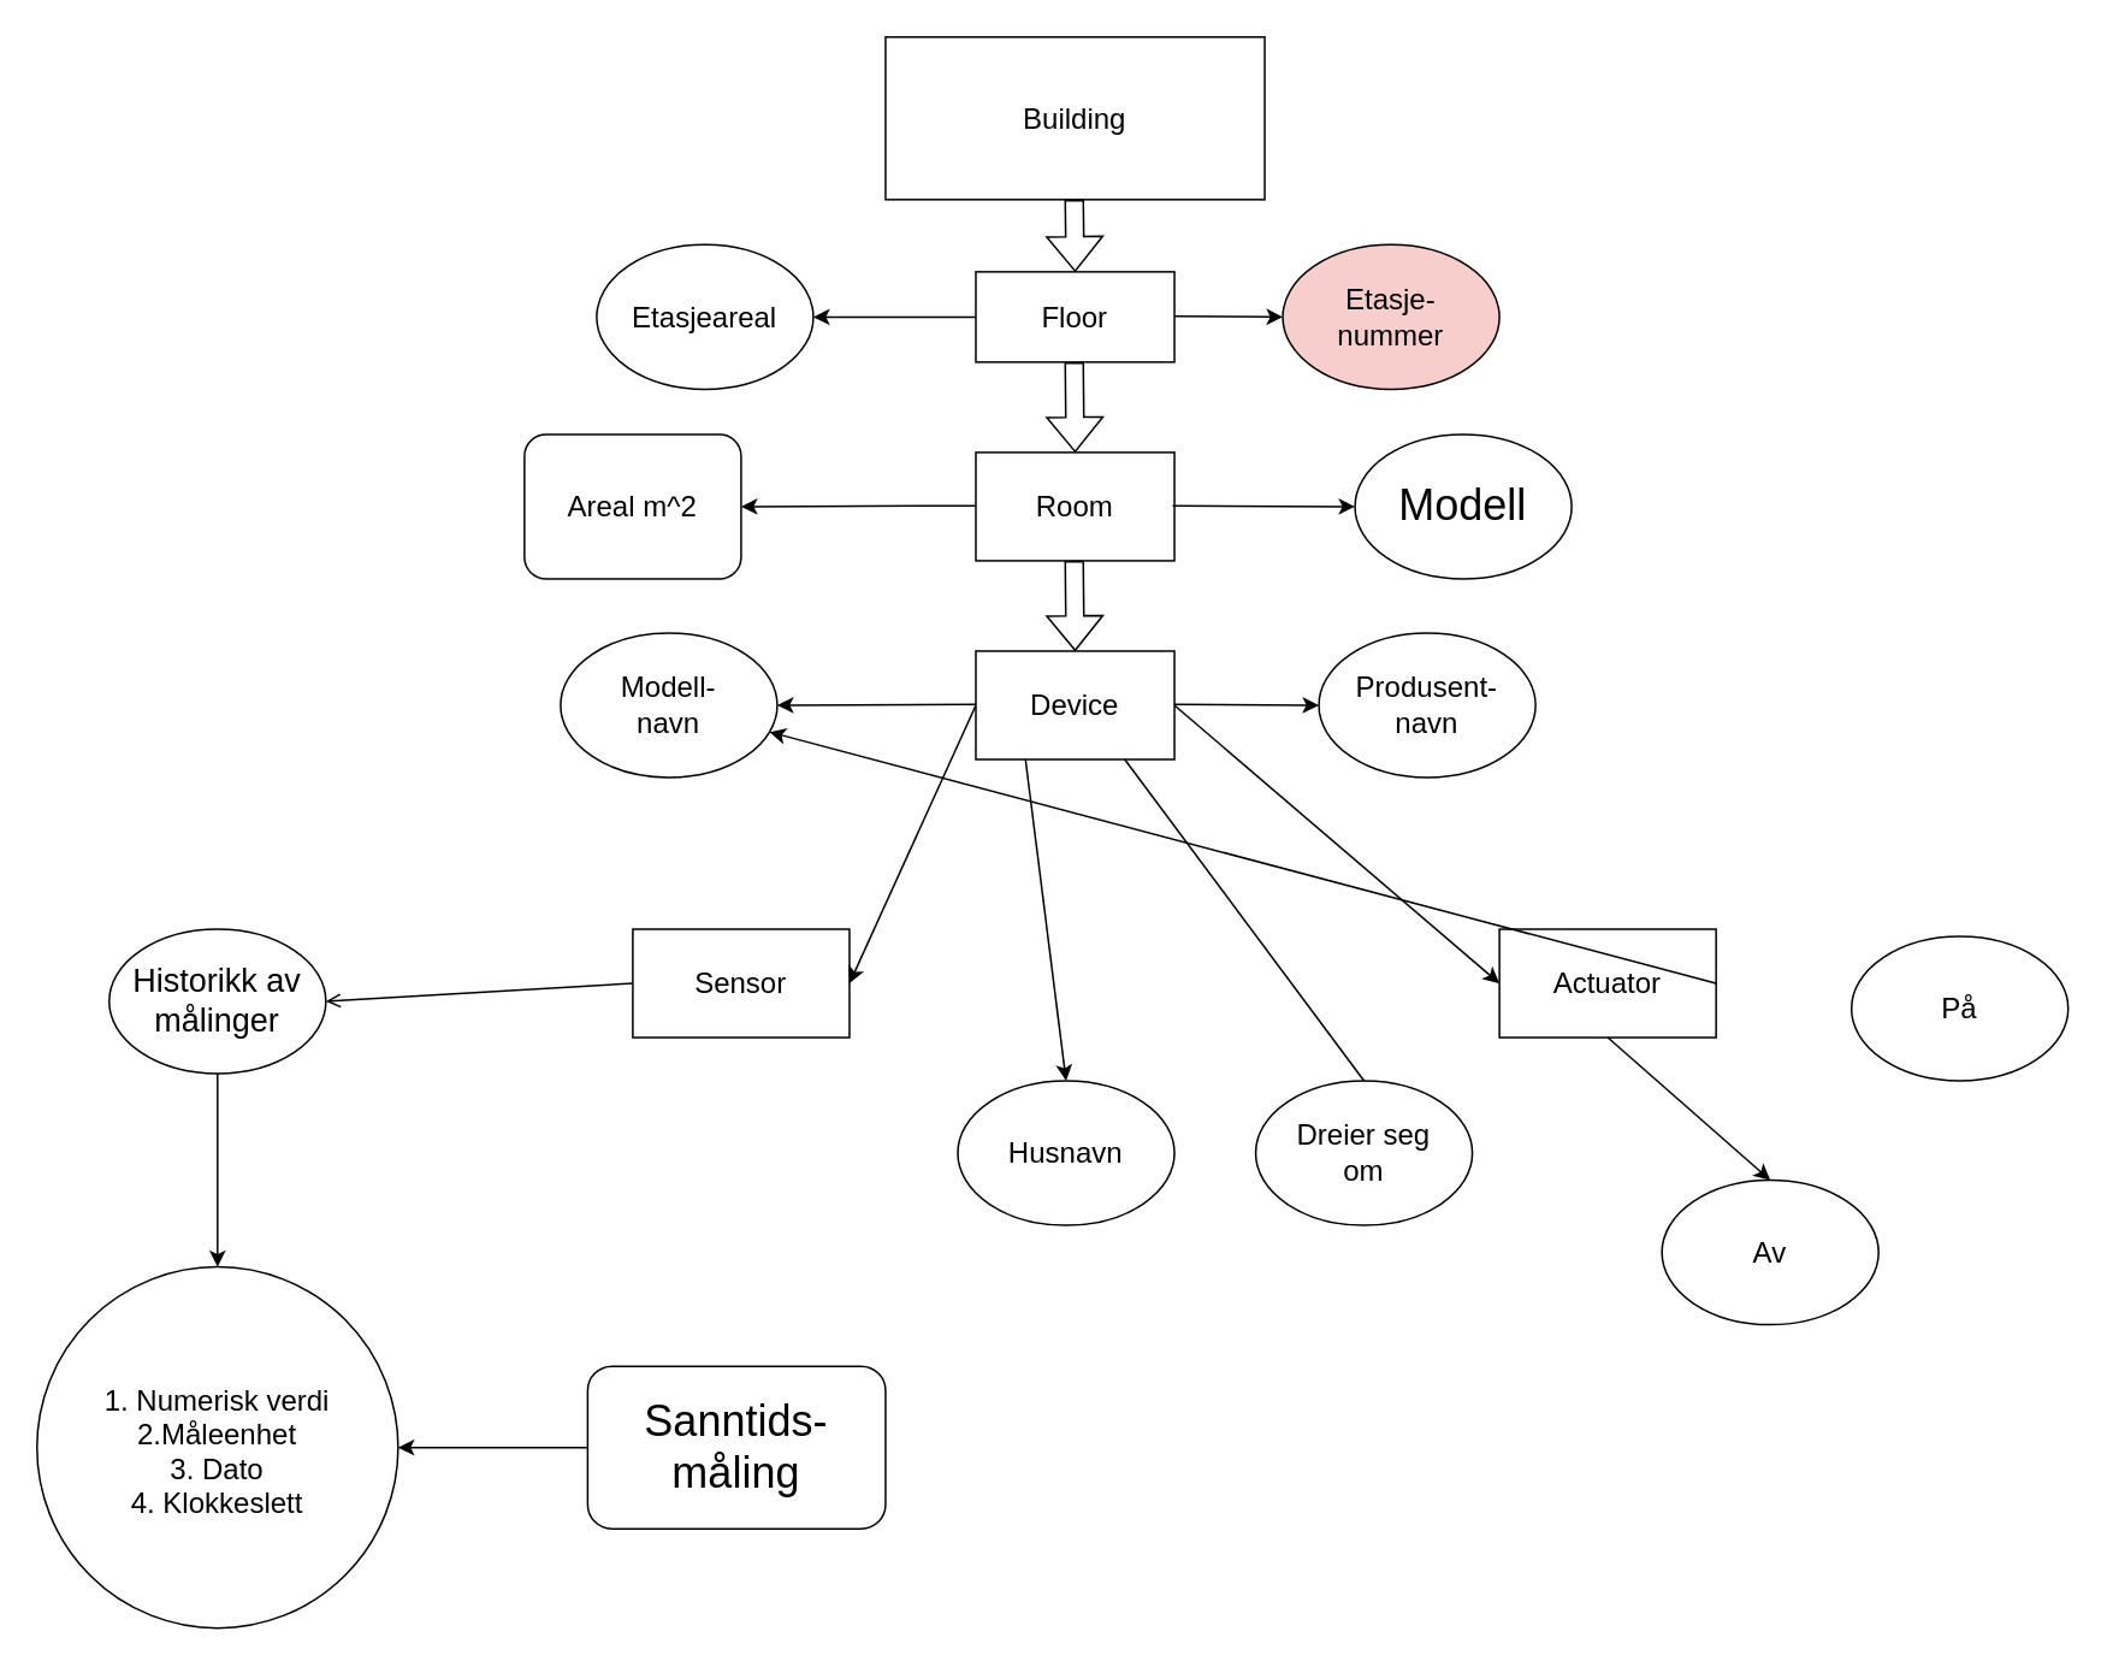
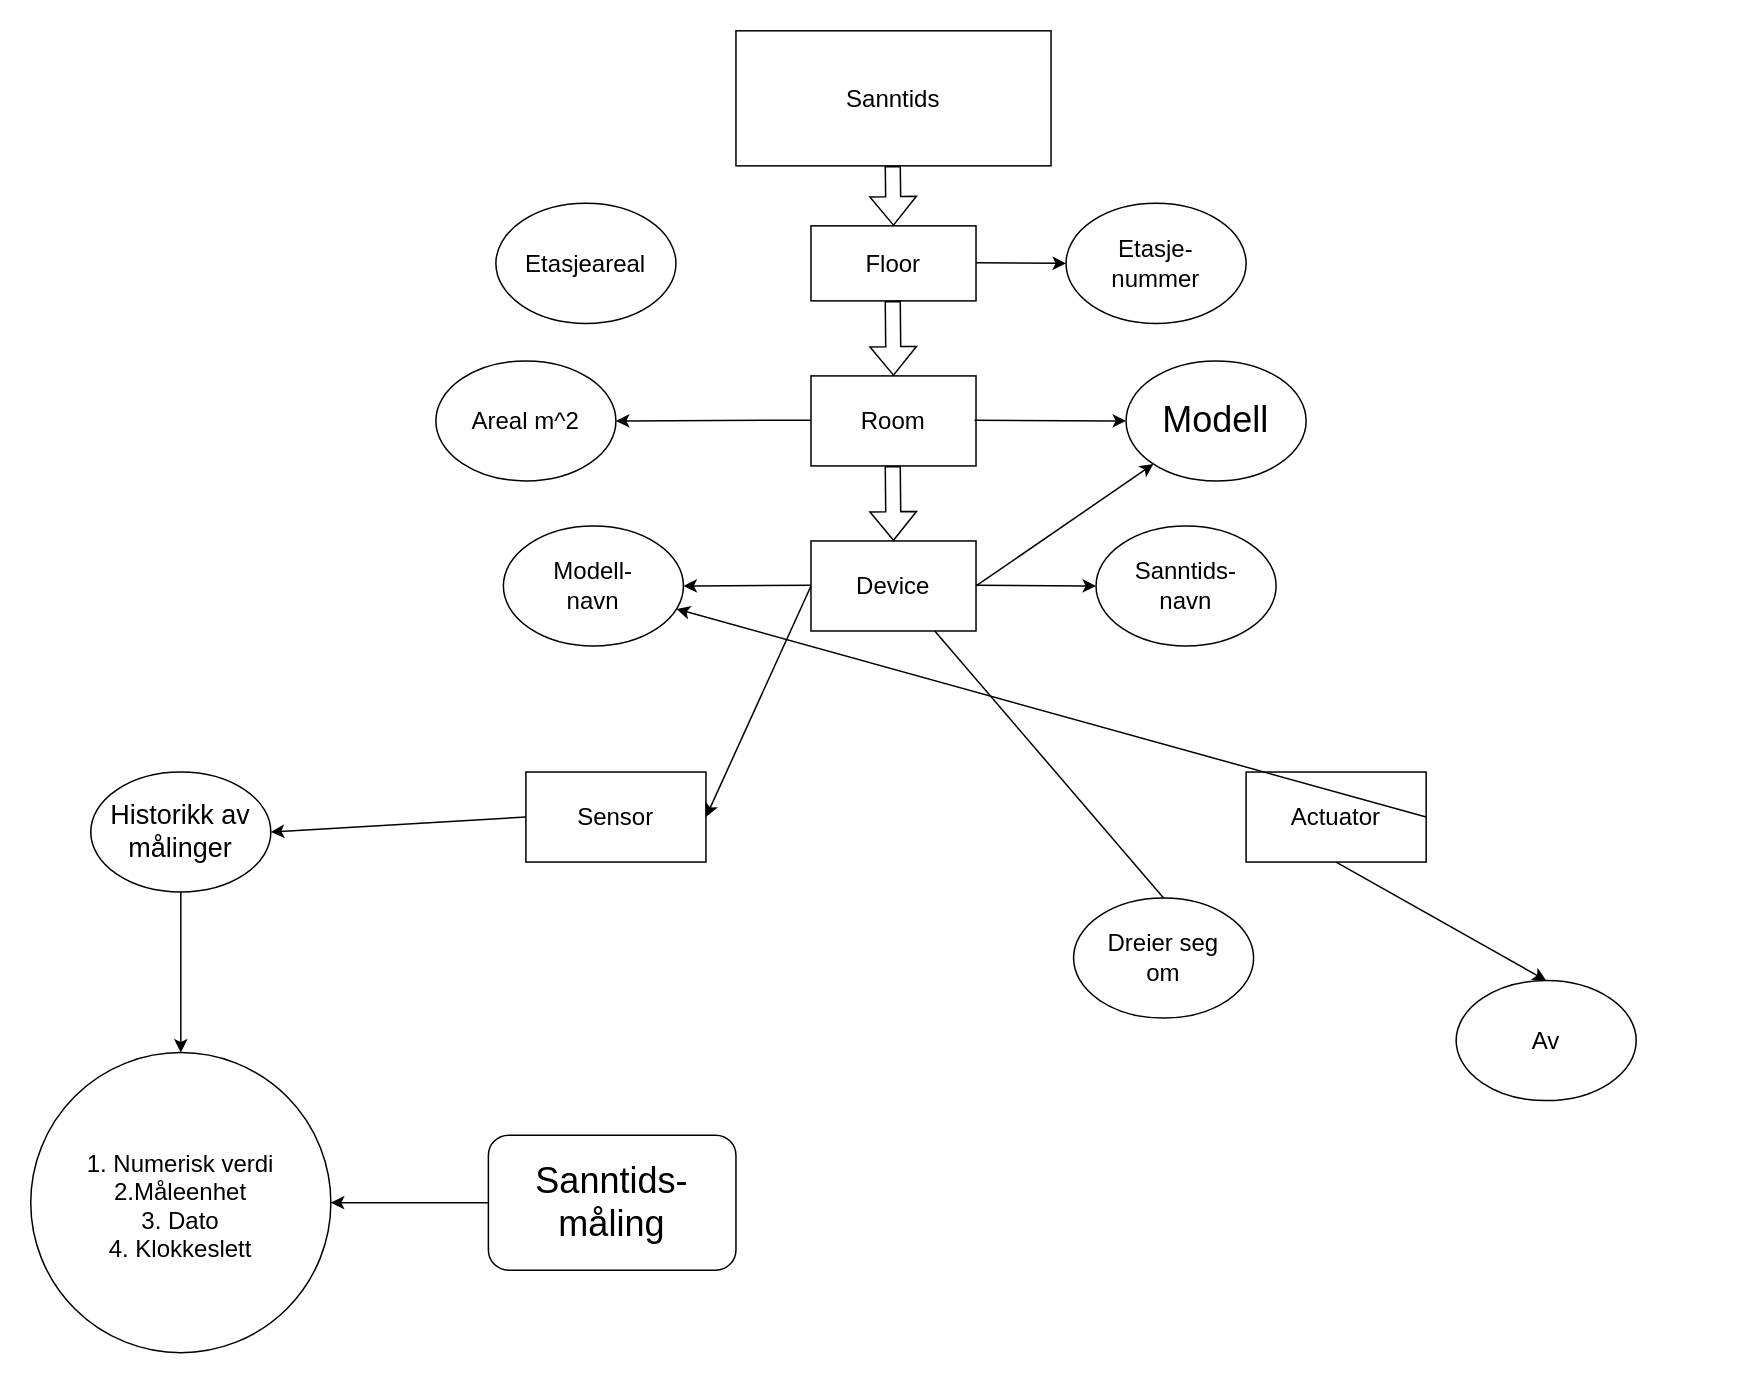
- <mxCell id="2" value="&lt;font size=&quot;3&quot;&gt;Building&lt;/font&gt;" style="rounded=0;whiteSpace=wrap;html=1;" vertex="1" parent="1"><mxGeometry x="490" y="20" width="210" height="90" as="geometry" /></mxCell>
+ <mxCell id="2" value="&lt;font size=&quot;3&quot;&gt;Sanntids&lt;/font&gt;" style="rounded=0;whiteSpace=wrap;html=1;" vertex="1" parent="1"><mxGeometry x="490" y="20" width="210" height="90" as="geometry" /></mxCell>
- <mxCell id="11" value="" style="endArrow=classic;html=1;rounded=0;entryX=1;entryY=0.5;entryDx=0;entryDy=0;exitX=0;exitY=0.5;exitDx=0;exitDy=0;" edge="1" parent="1" source="4" target="7"><mxGeometry width="50" height="50" relative="1" as="geometry"><mxPoint x="540" y="170" as="sourcePoint" /><mxPoint x="420" y="150" as="targetPoint" /></mxGeometry></mxCell>
- <mxCell id="9" value="&lt;font size=&quot;3&quot;&gt;Etasje-&lt;/font&gt;&lt;div&gt;&lt;font size=&quot;3&quot;&gt;nummer&lt;/font&gt;&lt;/div&gt;" style="ellipse;whiteSpace=wrap;html=1;fillColor=#f8cecc;" vertex="1" parent="1"><mxGeometry x="710" y="135" width="120" height="80" as="geometry" /></mxCell>
+ <mxCell id="9" value="&lt;font size=&quot;3&quot;&gt;Etasje-&lt;/font&gt;&lt;div&gt;&lt;font size=&quot;3&quot;&gt;nummer&lt;/font&gt;&lt;/div&gt;" style="ellipse;whiteSpace=wrap;html=1;" vertex="1" parent="1"><mxGeometry x="710" y="135" width="120" height="80" as="geometry" /></mxCell>
- <mxCell id="8" value="&lt;font size=&quot;3&quot;&gt;Areal m^2&lt;/font&gt;" style="whiteSpace=wrap;html=1;rounded=1;" vertex="1" parent="1"><mxGeometry x="290" y="240" width="120" height="80" as="geometry" /></mxCell>
+ <mxCell id="8" value="&lt;font size=&quot;3&quot;&gt;Areal m^2&lt;/font&gt;" style="ellipse;whiteSpace=wrap;html=1;" vertex="1" parent="1"><mxGeometry x="290" y="240" width="120" height="80" as="geometry" /></mxCell>
- <mxCell id="18" value="&lt;font size=&quot;3&quot;&gt;Modell-&lt;/font&gt;&lt;div&gt;&lt;font size=&quot;3&quot;&gt;navn&lt;/font&gt;&lt;/div&gt;" style="ellipse;whiteSpace=wrap;html=1;" vertex="1" parent="1"><mxGeometry x="310" y="350" width="120" height="80" as="geometry" /></mxCell>
+ <mxCell id="18" value="&lt;font size=&quot;3&quot;&gt;Modell-&lt;/font&gt;&lt;div&gt;&lt;font size=&quot;3&quot;&gt;navn&lt;/font&gt;&lt;/div&gt;" style="ellipse;whiteSpace=wrap;html=1;" vertex="1" parent="1"><mxGeometry x="335" y="350" width="120" height="80" as="geometry" /></mxCell>
- <mxCell id="19" value="&lt;font size=&quot;3&quot;&gt;Produsent-&lt;/font&gt;&lt;div&gt;&lt;font size=&quot;3&quot;&gt;navn&lt;/font&gt;&lt;/div&gt;" style="ellipse;whiteSpace=wrap;html=1;" vertex="1" parent="1"><mxGeometry x="730" y="350" width="120" height="80" as="geometry" /></mxCell>
+ <mxCell id="19" value="&lt;font size=&quot;3&quot;&gt;Sanntids-&lt;/font&gt;&lt;div&gt;&lt;font size=&quot;3&quot;&gt;navn&lt;/font&gt;&lt;/div&gt;" style="ellipse;whiteSpace=wrap;html=1;" vertex="1" parent="1"><mxGeometry x="730" y="350" width="120" height="80" as="geometry" /></mxCell>
- <mxCell id="13" value="" style="endArrow=classic;html=1;rounded=0;exitX=1;exitY=0.5;exitDx=0;exitDy=0;entryX=0;entryY=0.5;entryDx=0;entryDy=0;" edge="1" parent="1" source="15" target="6"><mxGeometry width="50" height="50" relative="1" as="geometry"><mxPoint x="629.999" y="389.5" as="sourcePoint" /><mxPoint x="720" y="390" as="targetPoint" /></mxGeometry></mxCell>
+ <mxCell id="13" value="" style="endArrow=classic;html=1;rounded=0;exitX=1;exitY=0.5;exitDx=0;exitDy=0;" edge="1" parent="1" source="15" target="10"><mxGeometry width="50" height="50" relative="1" as="geometry"><mxPoint x="629.999" y="389.5" as="sourcePoint" /><mxPoint x="720" y="390" as="targetPoint" /></mxGeometry></mxCell>
- <mxCell id="29" value="" style="endArrow=classic;html=1;rounded=0;exitX=0.25;exitY=1;exitDx=0;exitDy=0;entryX=0.5;entryY=0;entryDx=0;entryDy=0;" edge="1" parent="1" source="15" target="27"><mxGeometry width="50" height="50" relative="1" as="geometry"><mxPoint x="440" y="673" as="sourcePoint" /><mxPoint x="440" y="758" as="targetPoint" /></mxGeometry></mxCell>
- <mxCell id="35" value="" style="endArrow=open;html=1;rounded=0;entryX=1;entryY=0.5;entryDx=0;entryDy=0;exitX=0;exitY=0.5;exitDx=0;exitDy=0;" edge="1" parent="1" source="5" target="31"><mxGeometry width="50" height="50" relative="1" as="geometry"><mxPoint x="455" y="583" as="sourcePoint" /><mxPoint x="505" y="533" as="targetPoint" /></mxGeometry></mxCell>
+ <mxCell id="35" value="" style="endArrow=classic;html=1;rounded=0;entryX=1;entryY=0.5;entryDx=0;entryDy=0;exitX=0;exitY=0.5;exitDx=0;exitDy=0;" edge="1" parent="1" source="5" target="31"><mxGeometry width="50" height="50" relative="1" as="geometry"><mxPoint x="455" y="583" as="sourcePoint" /><mxPoint x="505" y="533" as="targetPoint" /></mxGeometry></mxCell>
- <mxCell id="32" value="&lt;font size=&quot;3&quot;&gt;På&lt;/font&gt;" style="ellipse;whiteSpace=wrap;html=1;" vertex="1" parent="1"><mxGeometry x="1025" y="518" width="120" height="80" as="geometry" /></mxCell>
- <mxCell id="27" value="&lt;font size=&quot;3&quot;&gt;Husnavn&lt;/font&gt;" style="ellipse;whiteSpace=wrap;html=1;" vertex="1" parent="1"><mxGeometry x="530" y="598" width="120" height="80" as="geometry" /></mxCell>
- <mxCell id="28" value="&lt;font size=&quot;3&quot;&gt;Dreier seg&lt;/font&gt;&lt;div&gt;&lt;font size=&quot;3&quot;&gt;om&lt;/font&gt;&lt;/div&gt;" style="ellipse;whiteSpace=wrap;html=1;" vertex="1" parent="1"><mxGeometry x="695" y="598" width="120" height="80" as="geometry" /></mxCell>
+ <mxCell id="28" value="&lt;font size=&quot;3&quot;&gt;Dreier seg&lt;/font&gt;&lt;div&gt;&lt;font size=&quot;3&quot;&gt;om&lt;/font&gt;&lt;/div&gt;" style="ellipse;whiteSpace=wrap;html=1;" vertex="1" parent="1"><mxGeometry x="715" y="598" width="120" height="80" as="geometry" /></mxCell>
- <mxCell id="26" value="&lt;font size=&quot;3&quot;&gt;Av&lt;/font&gt;" style="ellipse;whiteSpace=wrap;html=1;" vertex="1" parent="1"><mxGeometry x="920" y="653" width="120" height="80" as="geometry" /></mxCell>
+ <mxCell id="26" value="&lt;font size=&quot;3&quot;&gt;Av&lt;/font&gt;" style="ellipse;whiteSpace=wrap;html=1;" vertex="1" parent="1"><mxGeometry x="970" y="653" width="120" height="80" as="geometry" /></mxCell>
